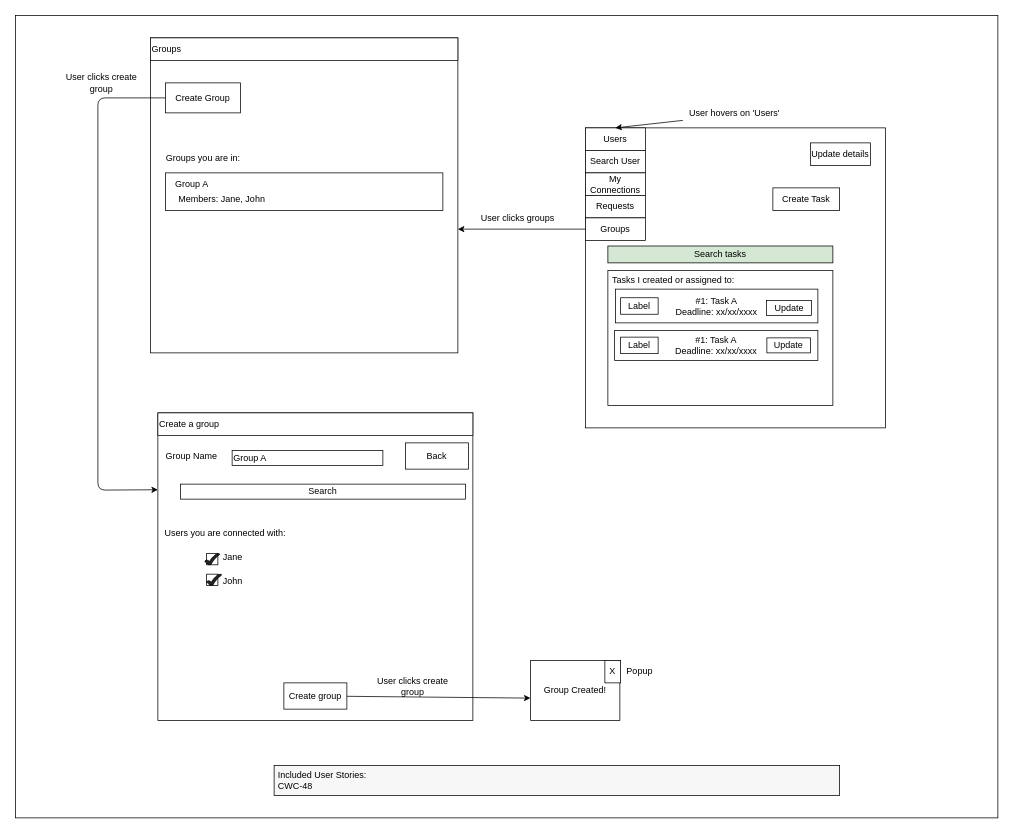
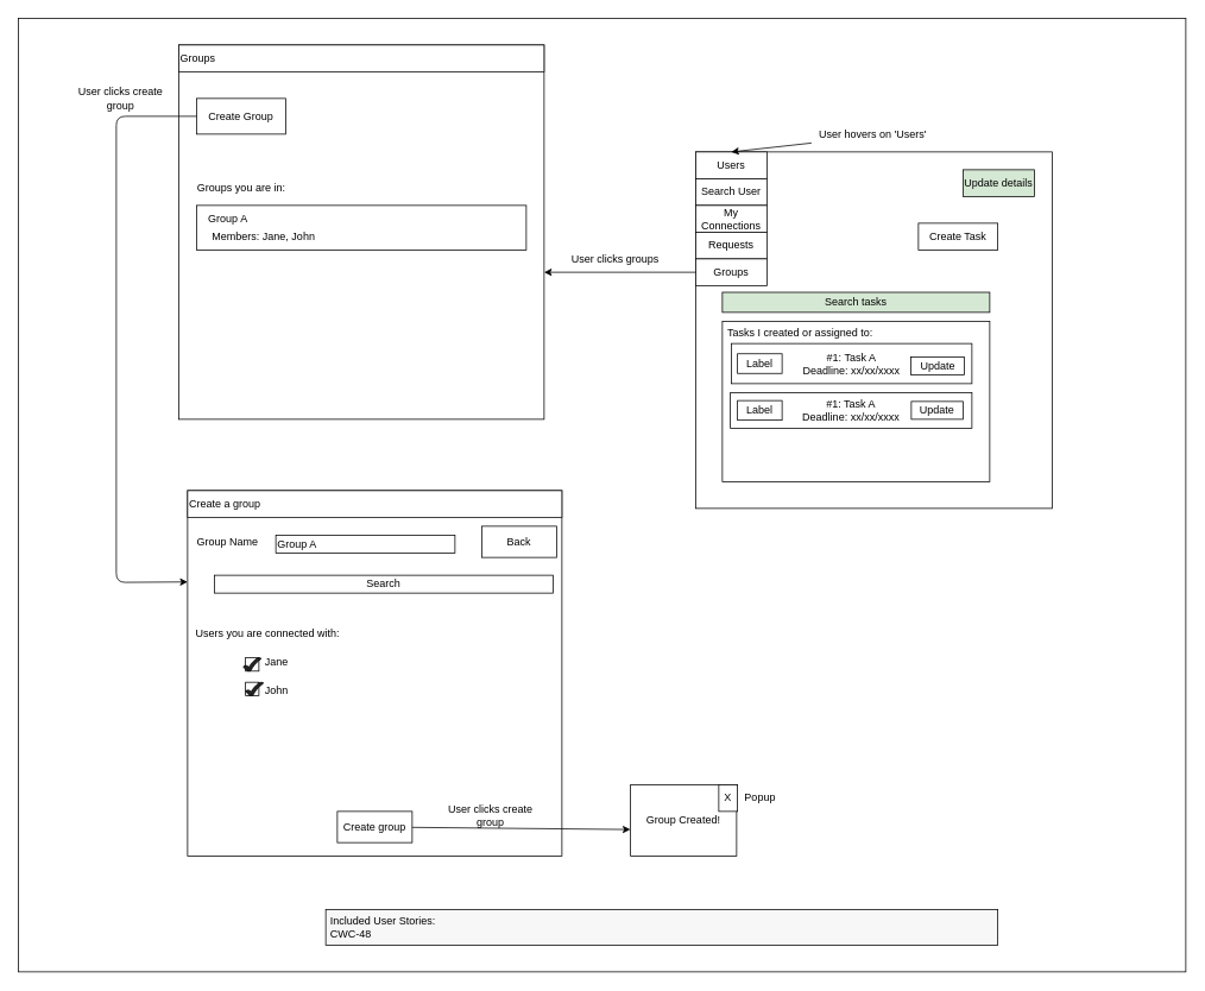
- <mxCell id="5" value="Update details" style="rounded=0;whiteSpace=wrap;html=1;" parent="1" vertex="1"><mxGeometry x="1080" y="190" width="80" height="30" as="geometry" /></mxCell>
+ <mxCell id="5" value="Update details" style="rounded=0;whiteSpace=wrap;html=1;fillColor=#d5e8d4;" parent="1" vertex="1"><mxGeometry x="1080" y="190" width="80" height="30" as="geometry" /></mxCell>
